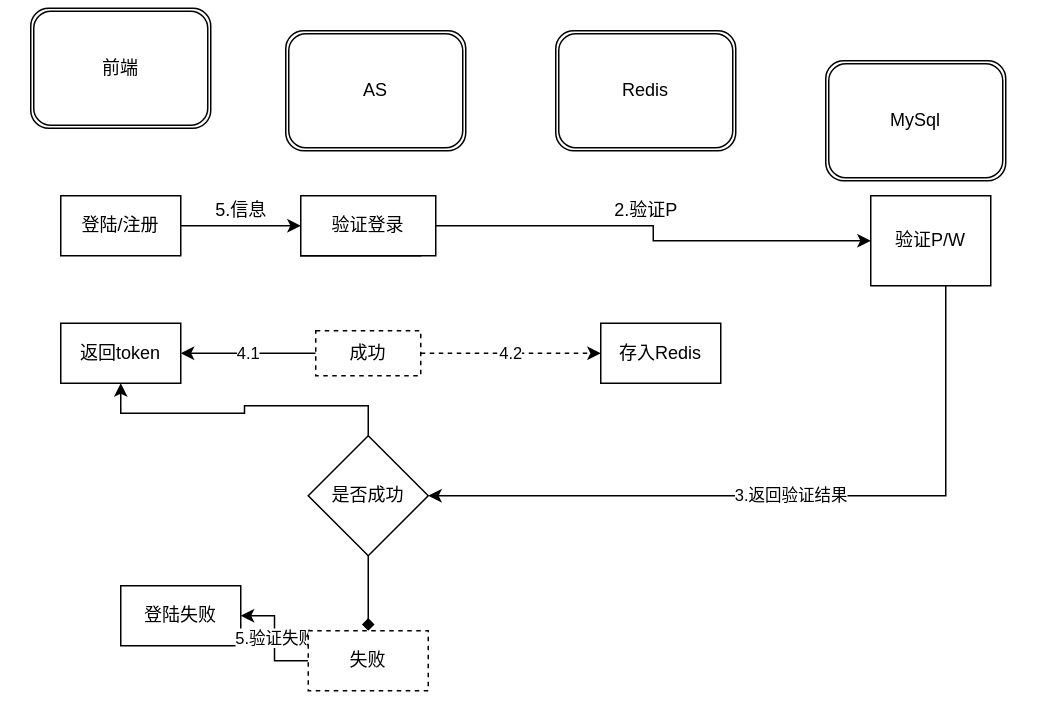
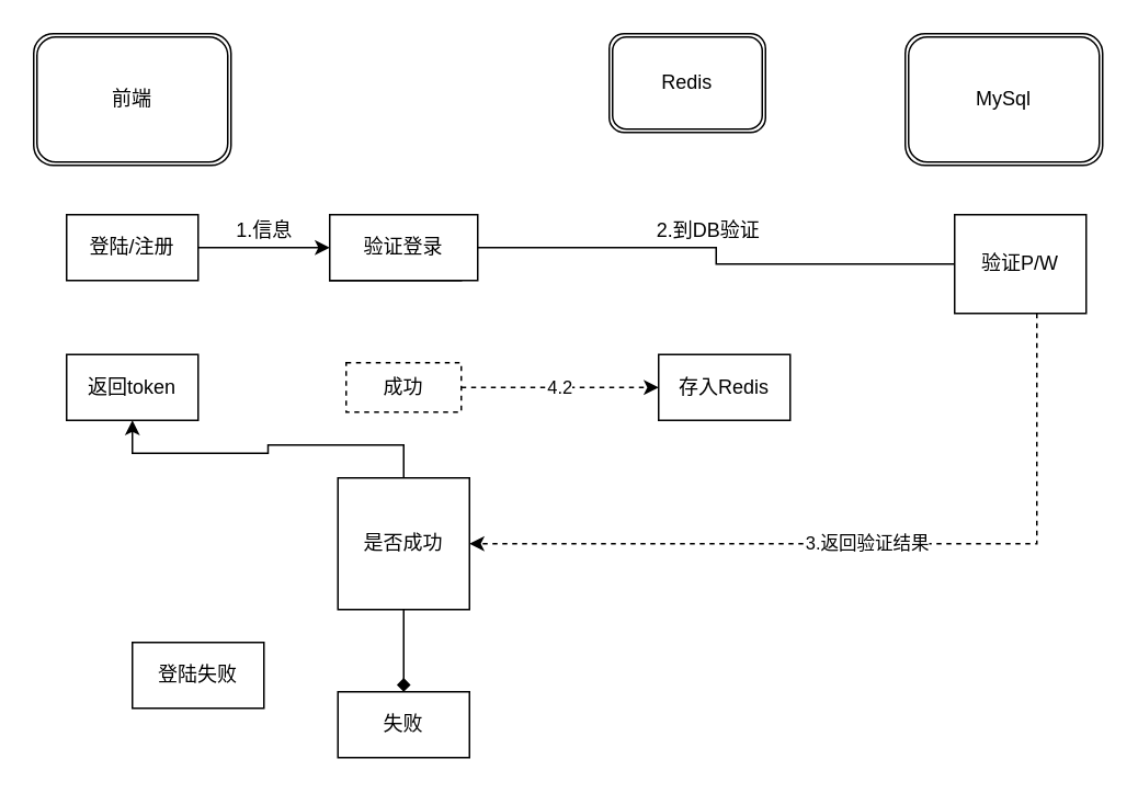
- <mxCell id="2" value="前端" style="shape=ext;double=1;rounded=1;whiteSpace=wrap;html=1;" vertex="1" parent="1"><mxGeometry x="20" y="5" width="120" height="80" as="geometry" /></mxCell>
+ <mxCell id="2" value="前端" style="shape=ext;double=1;rounded=1;whiteSpace=wrap;html=1;" vertex="1" parent="1"><mxGeometry x="20" y="20" width="120" height="80" as="geometry" /></mxCell>
- <mxCell id="3" value="AS" style="shape=ext;double=1;rounded=1;whiteSpace=wrap;html=1;" vertex="1" parent="1"><mxGeometry x="190" y="20" width="120" height="80" as="geometry" /></mxCell>
- <mxCell id="4" value="Redis" style="shape=ext;double=1;rounded=1;whiteSpace=wrap;html=1;" vertex="1" parent="1"><mxGeometry x="370" y="20" width="120" height="80" as="geometry" /></mxCell>
+ <mxCell id="4" value="Redis" style="shape=ext;double=1;rounded=1;whiteSpace=wrap;html=1;" vertex="1" parent="1"><mxGeometry x="370" y="20" width="95" height="60" as="geometry" /></mxCell>
- <mxCell id="5" value="MySql" style="shape=ext;double=1;rounded=1;whiteSpace=wrap;html=1;" vertex="1" parent="1"><mxGeometry x="550" y="40" width="120" height="80" as="geometry" /></mxCell>
+ <mxCell id="5" value="MySql" style="shape=ext;double=1;rounded=1;whiteSpace=wrap;html=1;" vertex="1" parent="1"><mxGeometry x="550" y="20" width="120" height="80" as="geometry" /></mxCell>
- <mxCell id="24" value="5.信息" style="text;html=1;align=center;verticalAlign=middle;resizable=0;points=[];autosize=1;" vertex="1" parent="1"><mxGeometry x="135" y="130" width="50" height="20" as="geometry" /></mxCell>
+ <mxCell id="24" value="1.信息" style="text;html=1;align=center;verticalAlign=middle;resizable=0;points=[];autosize=1;" vertex="1" parent="1"><mxGeometry x="135" y="130" width="50" height="20" as="geometry" /></mxCell>
- <mxCell id="25" value="2.验证P" style="text;html=1;align=center;verticalAlign=middle;resizable=0;points=[];autosize=1;" vertex="1" parent="1"><mxGeometry x="390" y="130" width="80" height="20" as="geometry" /></mxCell>
+ <mxCell id="25" value="2.到DB验证" style="text;html=1;align=center;verticalAlign=middle;resizable=0;points=[];autosize=1;" vertex="1" parent="1"><mxGeometry x="390" y="130" width="80" height="20" as="geometry" /></mxCell>
- <mxCell id="9" style="edgeStyle=orthogonalEdgeStyle;rounded=0;orthogonalLoop=1;jettySize=auto;html=1;exitX=1;exitY=0.5;exitDx=0;exitDy=0;entryX=0;entryY=0.5;entryDx=0;entryDy=0;" edge="1" parent="1" source="10" target="12"><mxGeometry relative="1" as="geometry" /></mxCell>
+ <mxCell id="9" style="edgeStyle=orthogonalEdgeStyle;rounded=0;orthogonalLoop=1;jettySize=auto;html=1;exitX=1;exitY=0.5;exitDx=0;exitDy=0;entryX=0;entryY=0.5;entryDx=0;entryDy=0;endArrow=none;" edge="1" parent="1" source="10" target="12"><mxGeometry relative="1" as="geometry" /></mxCell>
- <mxCell id="16" value="4.1" style="edgeStyle=orthogonalEdgeStyle;rounded=0;orthogonalLoop=1;jettySize=auto;html=1;entryX=1;entryY=0.5;entryDx=0;entryDy=0;" edge="1" parent="1" source="17" target="13"><mxGeometry relative="1" as="geometry" /></mxCell>
- <mxCell id="11" value="3.返回验证结果" style="edgeStyle=orthogonalEdgeStyle;rounded=0;orthogonalLoop=1;jettySize=auto;html=1;entryX=1;entryY=0.5;entryDx=0;entryDy=0;" edge="1" parent="1" source="12" target="23"><mxGeometry relative="1" as="geometry"><Array as="points"><mxPoint x="630" y="330" /></Array></mxGeometry></mxCell>
+ <mxCell id="11" value="3.返回验证结果" style="edgeStyle=orthogonalEdgeStyle;rounded=0;orthogonalLoop=1;jettySize=auto;html=1;entryX=1;entryY=0.5;entryDx=0;entryDy=0;dashed=1;" edge="1" parent="1" source="12" target="23"><mxGeometry relative="1" as="geometry"><Array as="points"><mxPoint x="630" y="330" /></Array></mxGeometry></mxCell>
- <mxCell id="23" value="是否成功" style="rhombus;whiteSpace=wrap;html=1;" vertex="1" parent="1"><mxGeometry x="205" y="290" width="80" height="80" as="geometry" /></mxCell>
+ <mxCell id="23" value="是否成功" style="whiteSpace=wrap;html=1;rounded=0;" vertex="1" parent="1"><mxGeometry x="205" y="290" width="80" height="80" as="geometry" /></mxCell>
- <mxCell id="18" value="5.验证失败" style="edgeStyle=orthogonalEdgeStyle;rounded=0;orthogonalLoop=1;jettySize=auto;html=1;exitX=0;exitY=0.5;exitDx=0;exitDy=0;entryX=1;entryY=0.5;entryDx=0;entryDy=0;" edge="1" parent="1" source="19" target="14"><mxGeometry relative="1" as="geometry" /></mxCell>
- <mxCell id="19" value="失败" style="rounded=0;whiteSpace=wrap;html=1;dashed=1;" vertex="1" parent="1"><mxGeometry x="205" y="420" width="80" height="40" as="geometry" /></mxCell>
+ <mxCell id="19" value="失败" style="rounded=0;whiteSpace=wrap;html=1;" vertex="1" parent="1"><mxGeometry x="205" y="420" width="80" height="40" as="geometry" /></mxCell>
